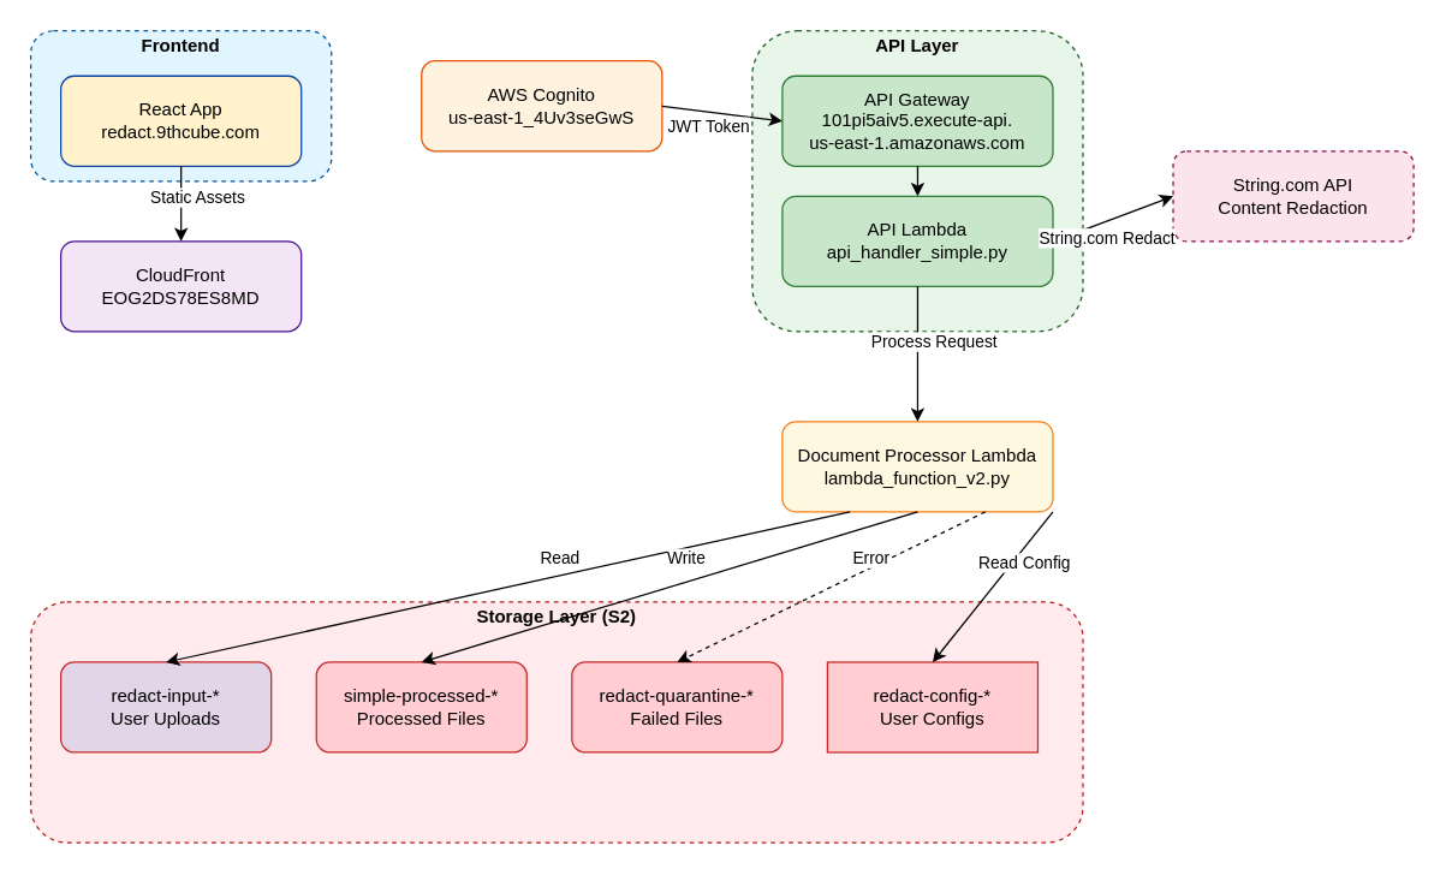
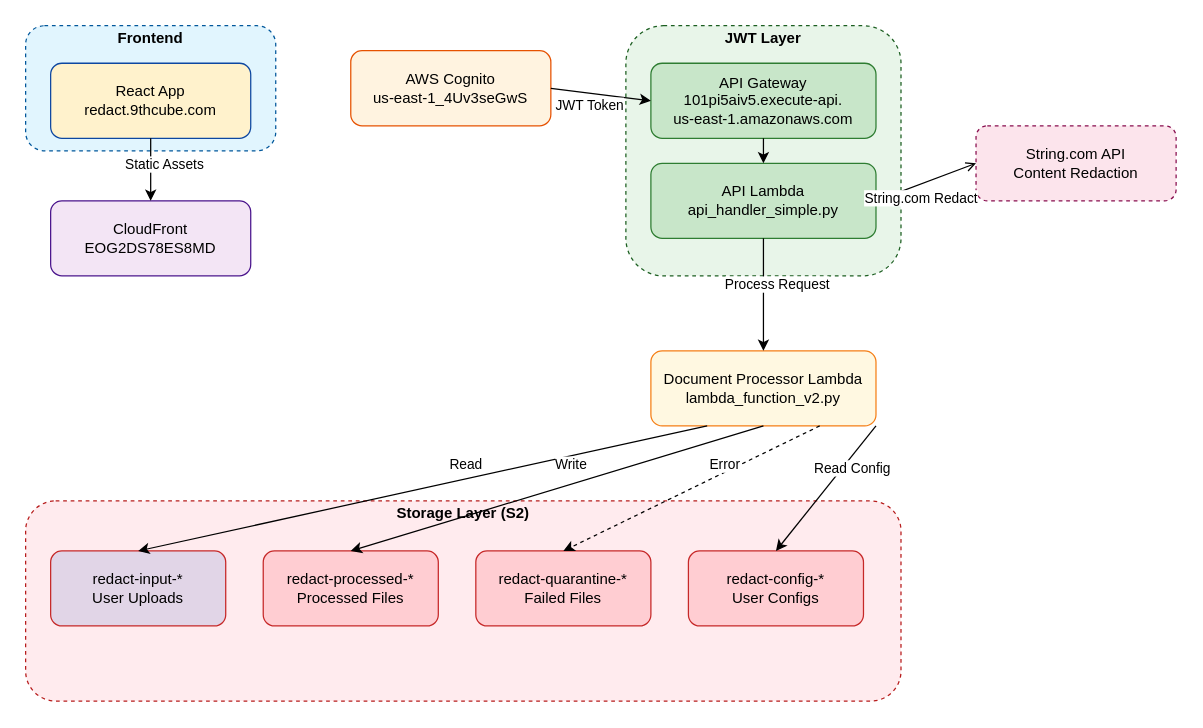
- <mxCell id="8" value="API Layer" style="text;html=1;strokeColor=none;fillColor=none;align=center;verticalAlign=middle;whiteSpace=wrap;rounded=0;fontStyle=1" vertex="1" parent="7"><mxGeometry x="70" y="0" width="80" height="20" as="geometry" /></mxCell>
+ <mxCell id="8" value="JWT Layer" style="text;html=1;strokeColor=none;fillColor=none;align=center;verticalAlign=middle;whiteSpace=wrap;rounded=0;fontStyle=1" vertex="1" parent="7"><mxGeometry x="70" y="0" width="80" height="20" as="geometry" /></mxCell>
- <mxCell id="26" value="" style="endArrow=classic;html=1;exitX=1;exitY=0.5;exitDx=0;exitDy=0;entryX=0;entryY=0.5;entryDx=0;entryDy=0" edge="1" parent="1" source="10" target="18"><mxGeometry width="50" height="50" relative="1" as="geometry"><mxPoint x="380" y="280" as="sourcePoint" /><mxPoint x="430" y="230" as="targetPoint" /></mxGeometry></mxCell>
+ <mxCell id="26" value="" style="endArrow=open;html=1;exitX=1;exitY=0.5;exitDx=0;exitDy=0;entryX=0;entryY=0.5;entryDx=0;entryDy=0;" edge="1" parent="1" source="10" target="18"><mxGeometry width="50" height="50" relative="1" as="geometry"><mxPoint x="380" y="280" as="sourcePoint" /><mxPoint x="430" y="230" as="targetPoint" /></mxGeometry></mxCell>
- <mxCell id="15" value="simple-processed-*&lt;br&gt;Processed Files" style="rounded=1;whiteSpace=wrap;html=1;fillColor=#ffcdd2;strokeColor=#c62828" vertex="1" parent="12"><mxGeometry x="190" y="40" width="140" height="60" as="geometry" /></mxCell>
+ <mxCell id="15" value="redact-processed-*&lt;br&gt;Processed Files" style="rounded=1;whiteSpace=wrap;html=1;fillColor=#ffcdd2;strokeColor=#c62828" vertex="1" parent="12"><mxGeometry x="190" y="40" width="140" height="60" as="geometry" /></mxCell>
- <mxCell id="17" value="redact-config-*&lt;br&gt;User Configs" style="whiteSpace=wrap;html=1;fillColor=#ffcdd2;strokeColor=#c62828;rounded=0;" vertex="1" parent="12"><mxGeometry x="530" y="40" width="140" height="60" as="geometry" /></mxCell>
+ <mxCell id="17" value="redact-config-*&lt;br&gt;User Configs" style="rounded=1;whiteSpace=wrap;html=1;fillColor=#ffcdd2;strokeColor=#c62828" vertex="1" parent="12"><mxGeometry x="530" y="40" width="140" height="60" as="geometry" /></mxCell>
